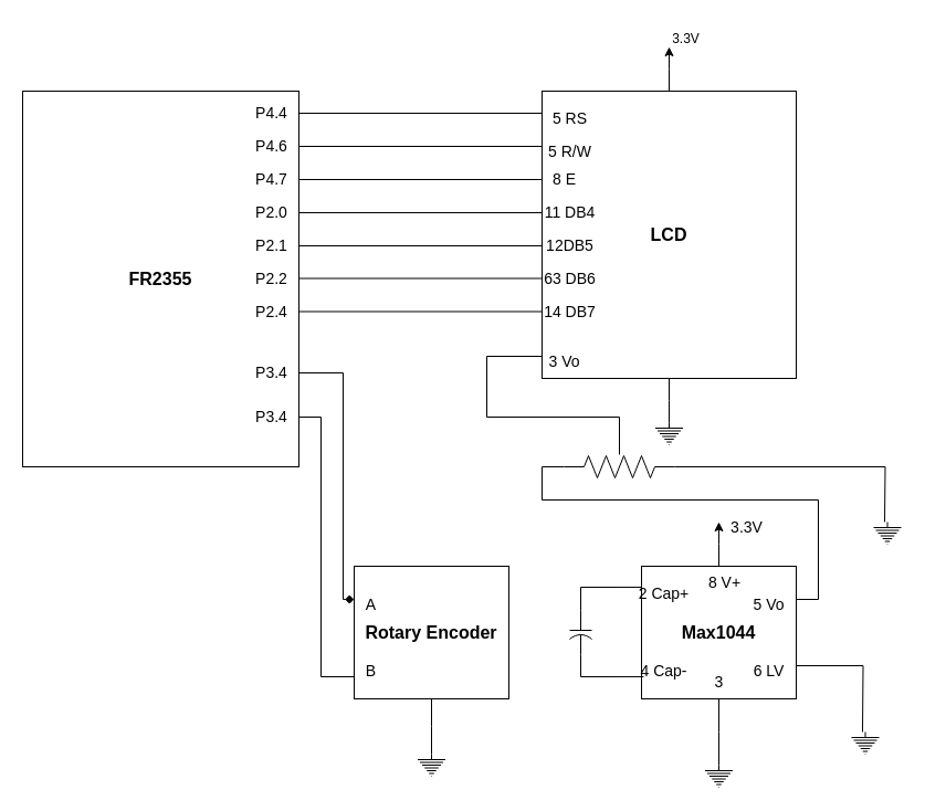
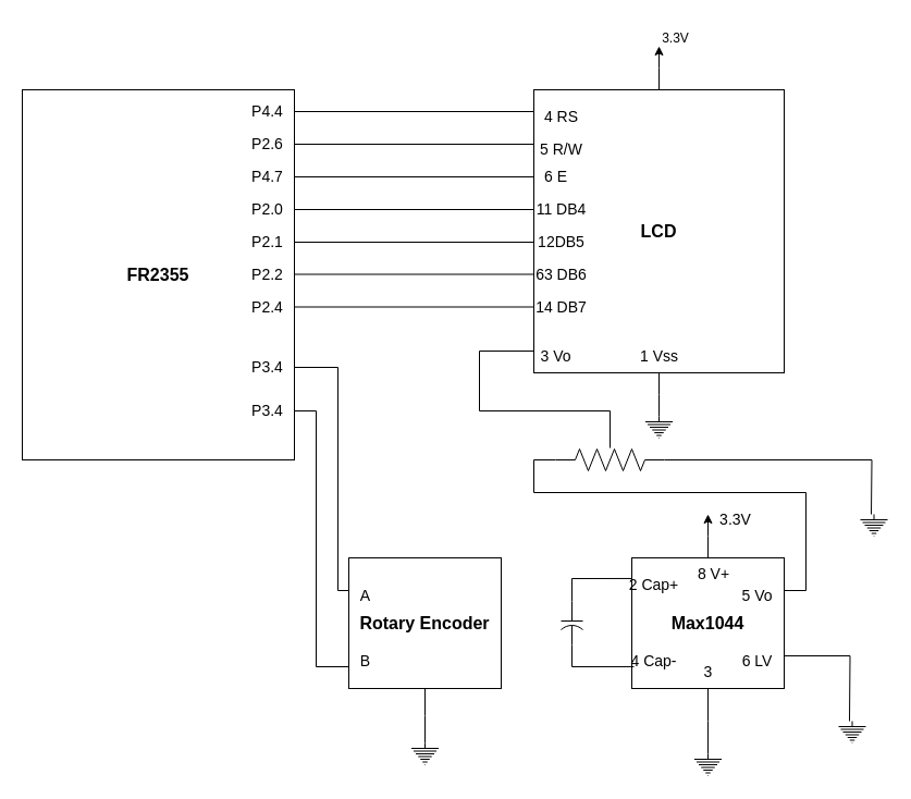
- <mxCell id="14" value="5 RS" style="text;html=1;align=center;verticalAlign=middle;resizable=0;points=[];autosize=1;strokeColor=none;fillColor=none;fontSize=14;" parent="1" vertex="1"><mxGeometry x="490" y="92" width="50" height="30" as="geometry" /></mxCell>
+ <mxCell id="14" value="4 RS" style="text;html=1;align=center;verticalAlign=middle;resizable=0;points=[];autosize=1;strokeColor=none;fillColor=none;fontSize=14;" parent="1" vertex="1"><mxGeometry x="490" y="92" width="50" height="30" as="geometry" /></mxCell>
- <mxCell id="54" value="P4.6" style="text;html=1;align=center;verticalAlign=middle;resizable=0;points=[];autosize=1;strokeColor=none;fillColor=none;fontSize=14;" parent="1" vertex="1"><mxGeometry x="220" y="117" width="50" height="30" as="geometry" /></mxCell>
+ <mxCell id="54" value="P2.6" style="text;html=1;align=center;verticalAlign=middle;resizable=0;points=[];autosize=1;strokeColor=none;fillColor=none;fontSize=14;" parent="1" vertex="1"><mxGeometry x="220" y="117" width="50" height="30" as="geometry" /></mxCell>
- <mxCell id="16" value="8 E" style="text;html=1;align=center;verticalAlign=middle;resizable=0;points=[];autosize=1;strokeColor=none;fillColor=none;fontSize=14;" parent="1" vertex="1"><mxGeometry x="490" y="147" width="40" height="30" as="geometry" /></mxCell>
+ <mxCell id="16" value="6 E" style="text;html=1;align=center;verticalAlign=middle;resizable=0;points=[];autosize=1;strokeColor=none;fillColor=none;fontSize=14;" parent="1" vertex="1"><mxGeometry x="490" y="147" width="40" height="30" as="geometry" /></mxCell>
+ <mxCell id="28" value="1 Vss" style="text;html=1;align=center;verticalAlign=middle;resizable=0;points=[];autosize=1;strokeColor=none;fillColor=none;fontSize=14;" parent="1" vertex="1"><mxGeometry x="575" y="312" width="60" height="30" as="geometry" /></mxCell>
- <mxCell id="2" style="edgeStyle=orthogonalEdgeStyle;rounded=0;orthogonalLoop=1;jettySize=auto;html=1;exitX=1;exitY=0.75;exitDx=0;exitDy=0;entryX=0;entryY=0.25;entryDx=0;entryDy=0;endArrow=diamond;startFill=0;" parent="1" source="3" target="26" edge="1"><mxGeometry relative="1" as="geometry"><Array as="points"><mxPoint x="310" y="337" /><mxPoint x="310" y="542" /></Array></mxGeometry></mxCell>
+ <mxCell id="2" style="edgeStyle=orthogonalEdgeStyle;rounded=0;orthogonalLoop=1;jettySize=auto;html=1;exitX=1;exitY=0.75;exitDx=0;exitDy=0;entryX=0;entryY=0.25;entryDx=0;entryDy=0;endArrow=none;startFill=0;" parent="1" source="3" target="26" edge="1"><mxGeometry relative="1" as="geometry"><Array as="points"><mxPoint x="310" y="337" /><mxPoint x="310" y="542" /></Array></mxGeometry></mxCell>
